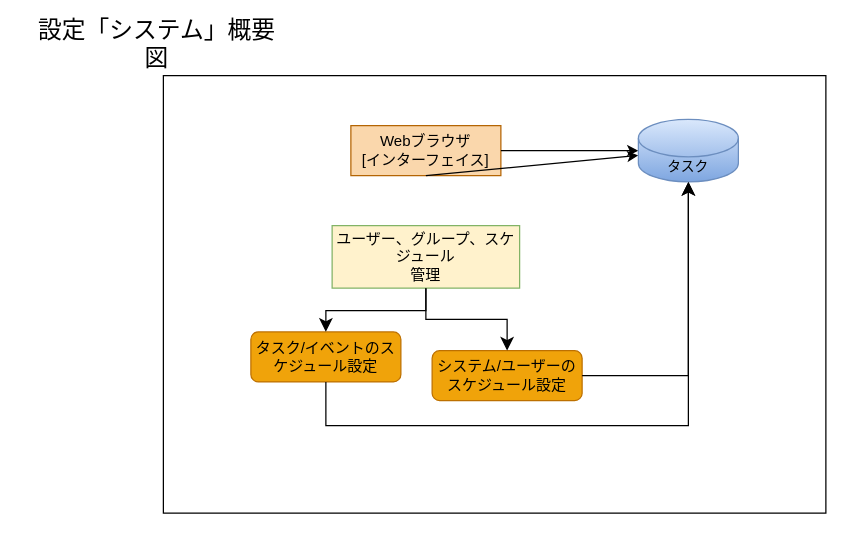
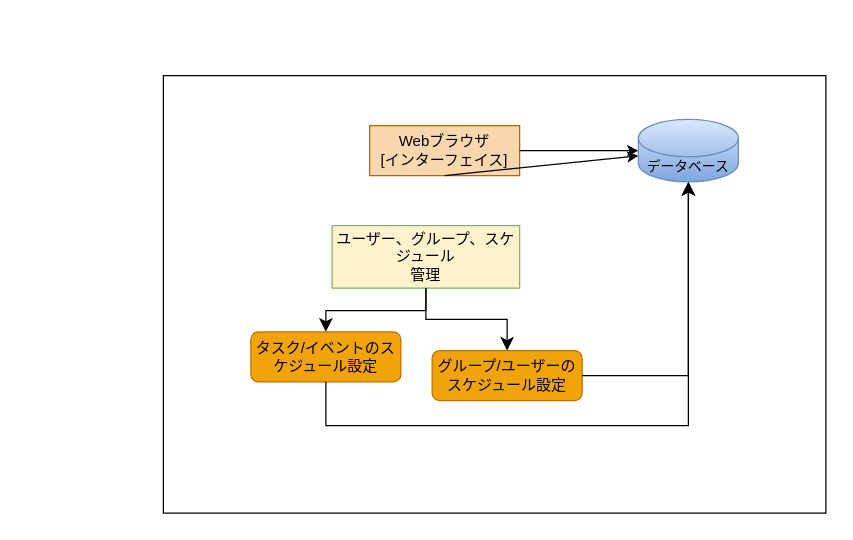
- <mxCell id="9" value="設定「システム」概要図" style="text;html=1;align=center;verticalAlign=middle;whiteSpace=wrap;rounded=0;fontSize=19;" parent="1" vertex="1"><mxGeometry width="210" height="30" as="geometry" x="20" y="20" /></mxCell>
- <mxCell id="3" value="Webブラウザ&lt;div&gt;[インターフェイス]&lt;/div&gt;" style="rounded=0;whiteSpace=wrap;html=1;fillColor=#fad7ac;strokeColor=#b46504;" parent="1" vertex="1"><mxGeometry x="280" y="100" width="120" height="40" as="geometry" /></mxCell>
+ <mxCell id="3" value="Webブラウザ&lt;div&gt;[インターフェイス]&lt;/div&gt;" style="rounded=0;whiteSpace=wrap;html=1;fillColor=#fad7ac;strokeColor=#b46504;" parent="1" vertex="1"><mxGeometry x="295" y="100" width="120" height="40" as="geometry" /></mxCell>
- <mxCell id="10" value="&lt;font style=&quot;font-size: 11px;&quot;&gt;タスク&lt;/font&gt;" style="shape=cylinder3;whiteSpace=wrap;html=1;boundedLbl=1;backgroundOutline=1;size=15;fillColor=#dae8fc;strokeColor=#6c8ebf;gradientColor=#7ea6e0;" parent="1" vertex="1"><mxGeometry x="510" y="95" width="80" height="50" as="geometry" /></mxCell>
+ <mxCell id="10" value="&lt;font style=&quot;font-size: 11px;&quot;&gt;データベース&lt;/font&gt;" style="shape=cylinder3;whiteSpace=wrap;html=1;boundedLbl=1;backgroundOutline=1;size=15;fillColor=#dae8fc;strokeColor=#6c8ebf;gradientColor=#7ea6e0;" parent="1" vertex="1"><mxGeometry x="510" y="95" width="80" height="50" as="geometry" /></mxCell>
- <mxCell id="7" value="システム/ユーザーのスケジュール設定" style="rounded=1;whiteSpace=wrap;html=1;fillColor=#f0a30a;strokeColor=#BD7000;fontColor=#000000;" parent="1" vertex="1"><mxGeometry x="345" y="280" width="120" height="40" as="geometry" /></mxCell>
+ <mxCell id="7" value="グループ/ユーザーのスケジュール設定" style="rounded=1;whiteSpace=wrap;html=1;fillColor=#f0a30a;strokeColor=#BD7000;fontColor=#000000;" parent="1" vertex="1"><mxGeometry x="345" y="280" width="120" height="40" as="geometry" /></mxCell>
